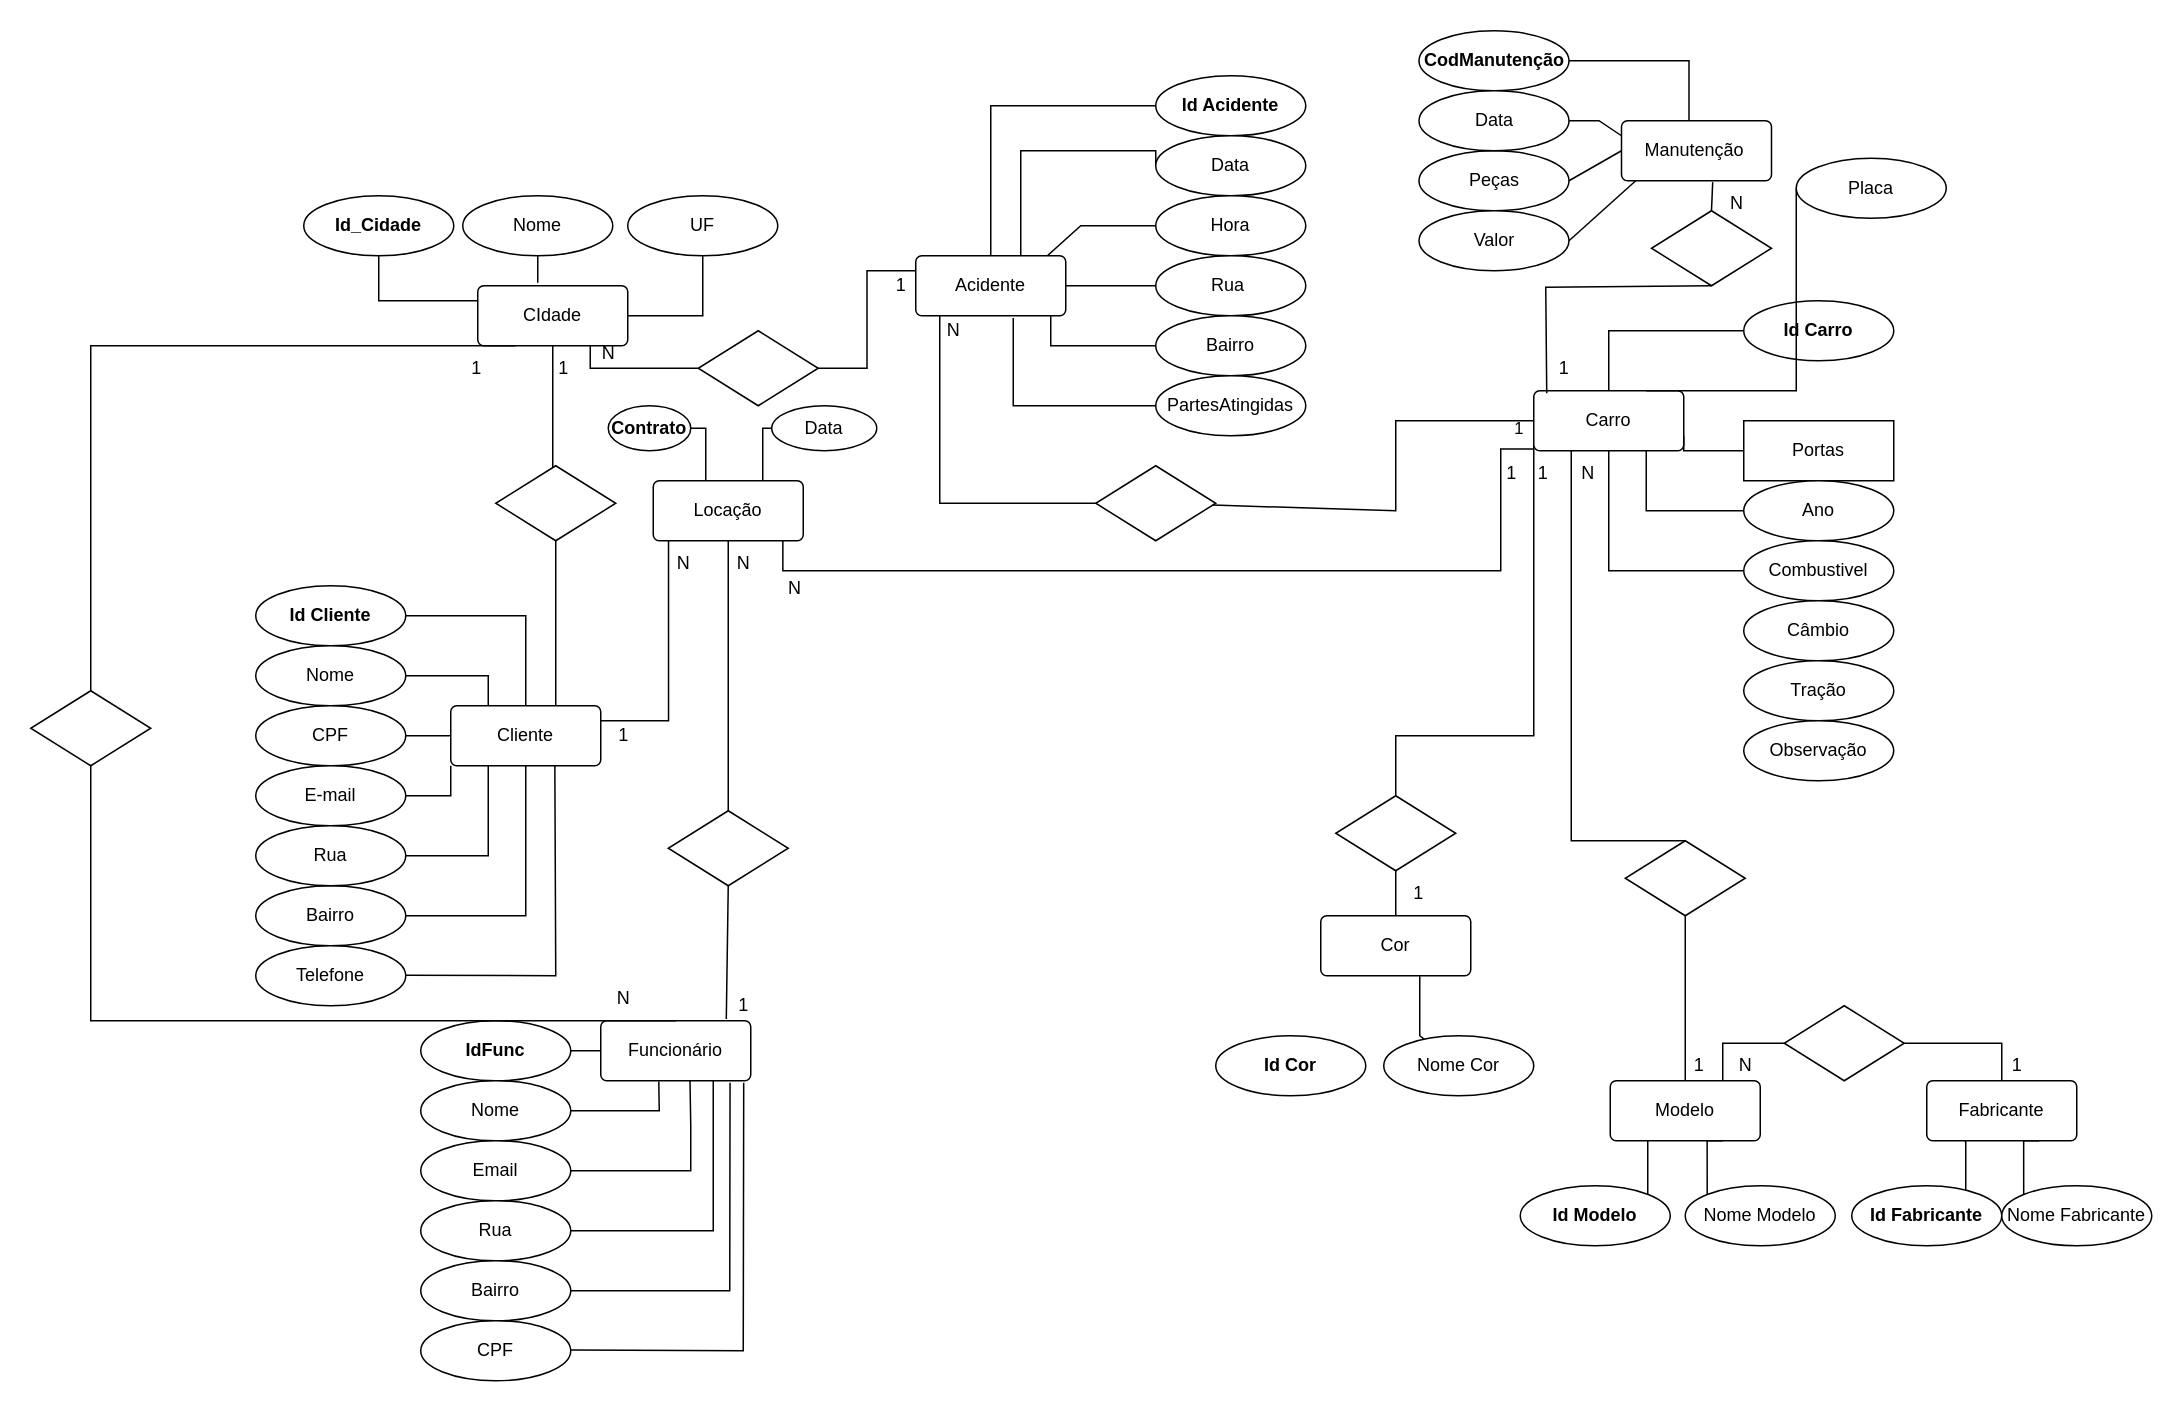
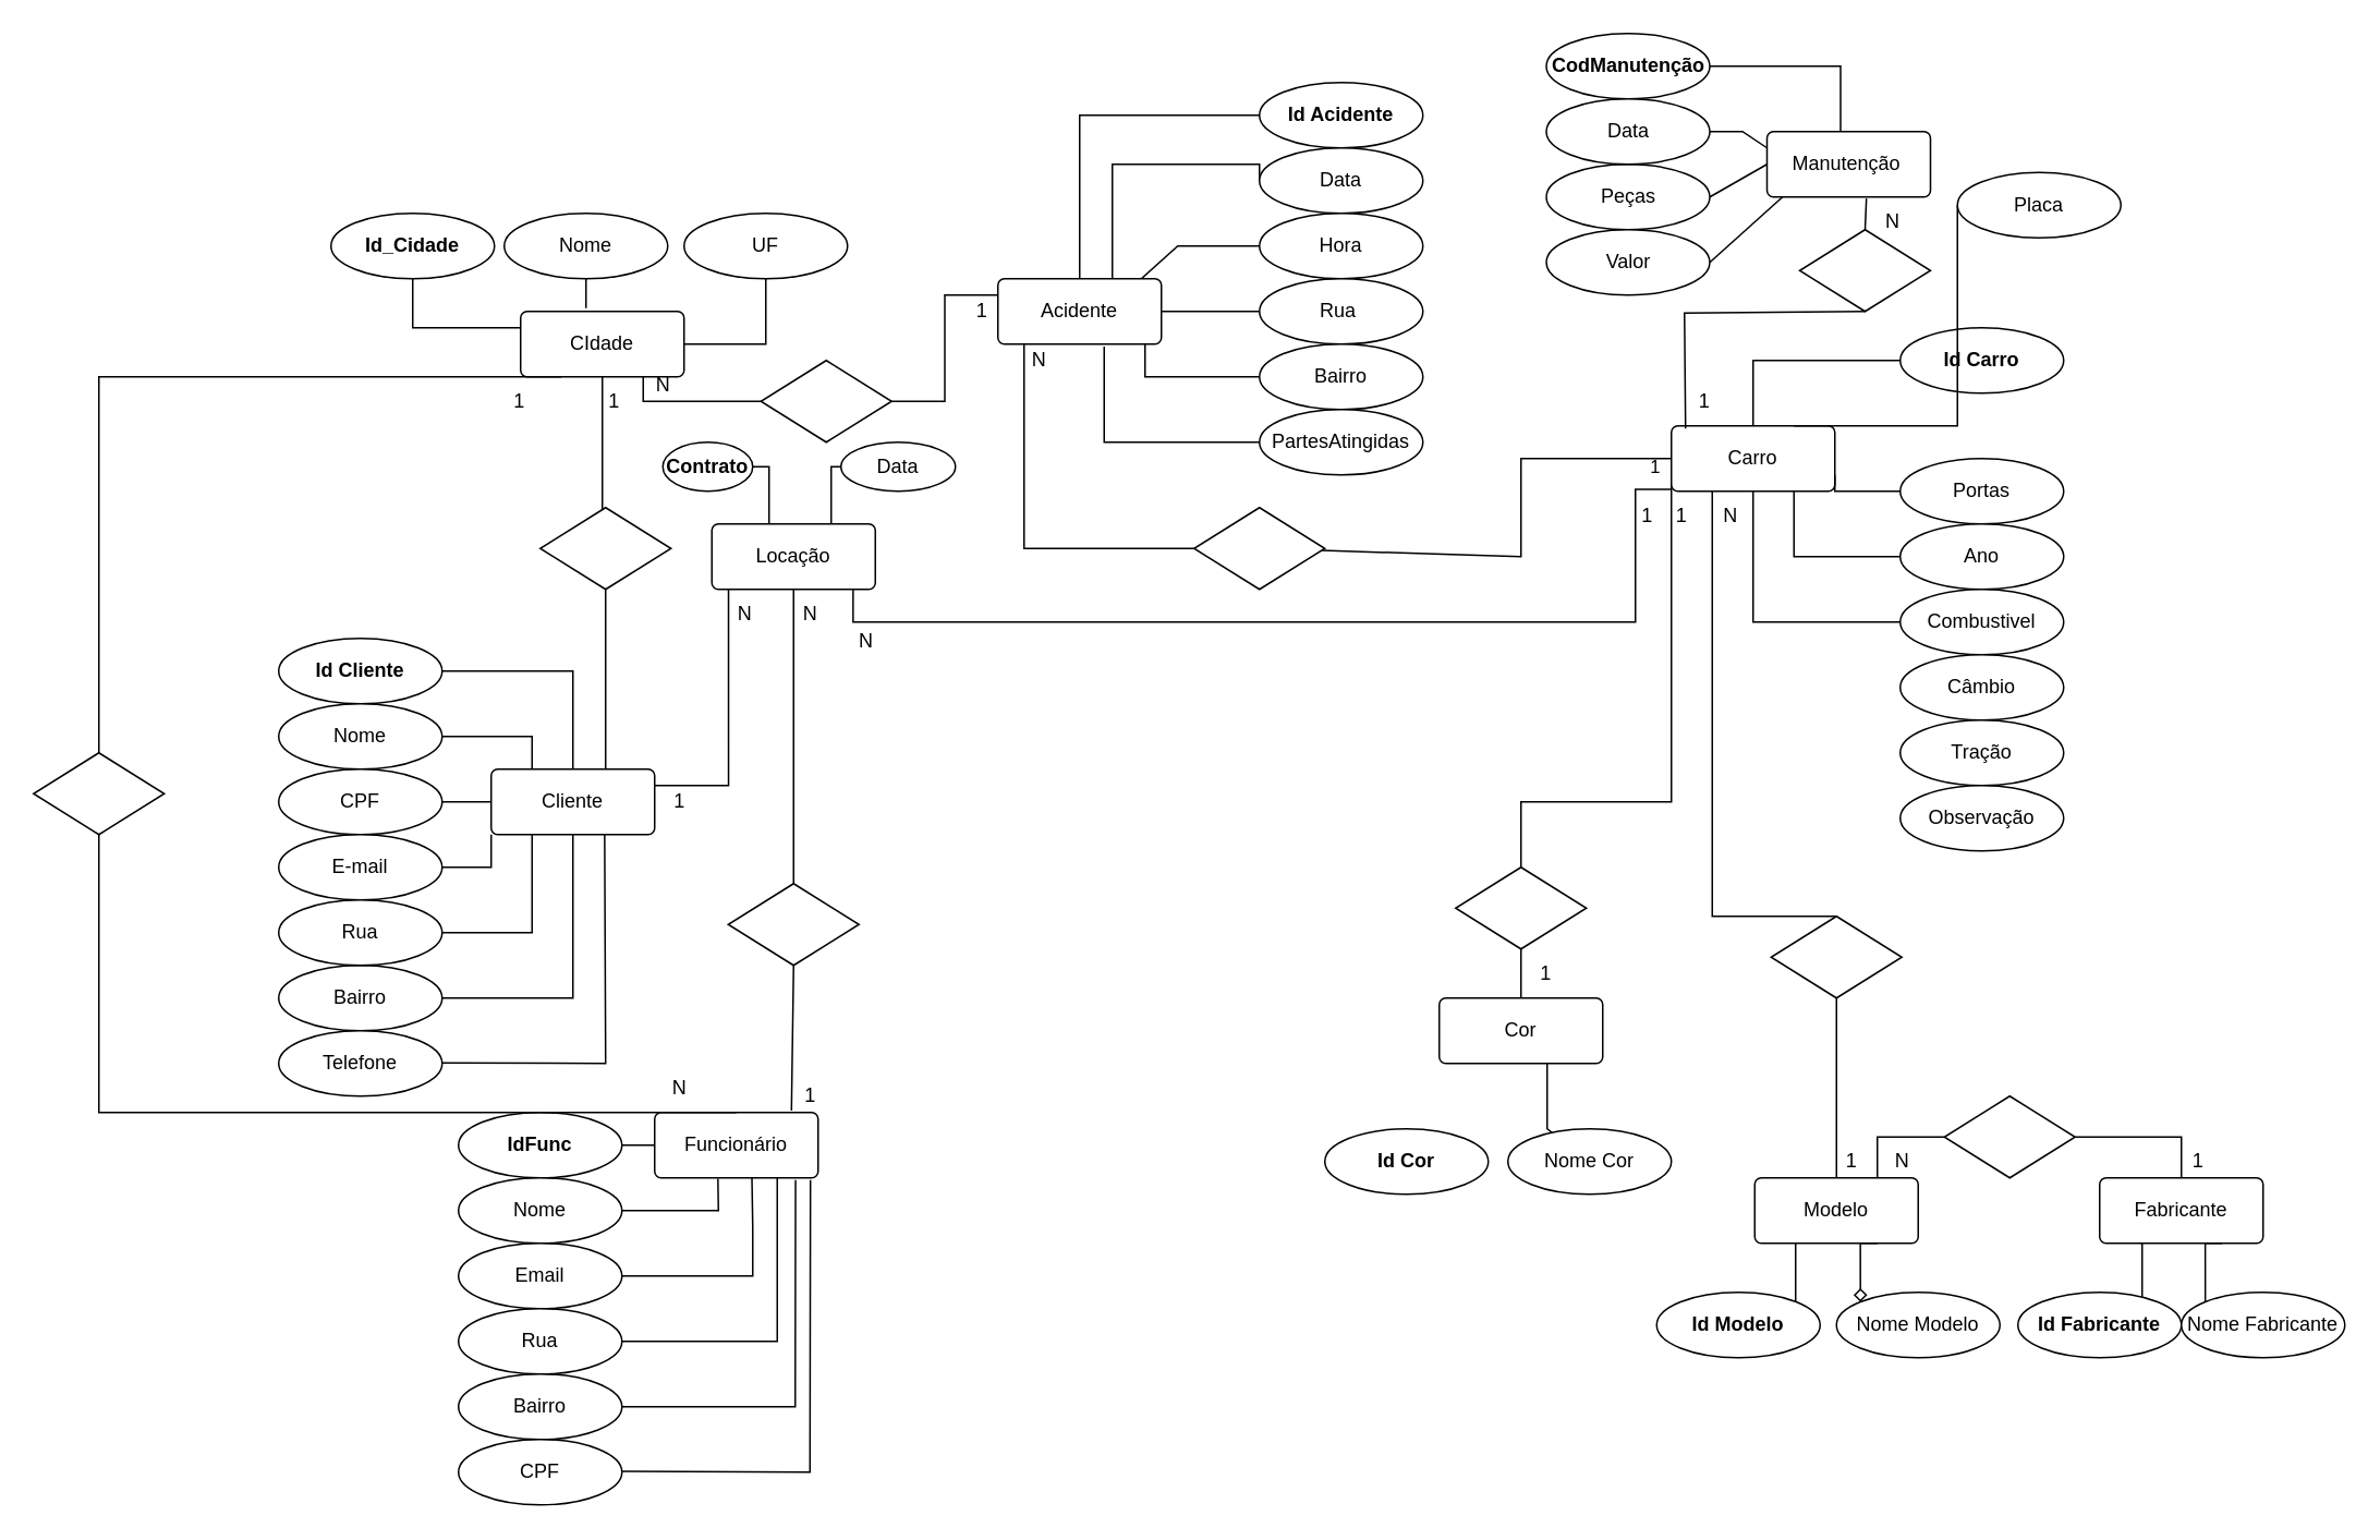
- <mxCell id="33" value="Portas" style="whiteSpace=wrap;html=1;align=center;rounded=0;" vertex="1" parent="1"><mxGeometry x="1162" y="280" width="100" height="40" as="geometry" /></mxCell>
+ <mxCell id="33" value="Portas" style="ellipse;whiteSpace=wrap;html=1;align=center;" vertex="1" parent="1"><mxGeometry x="1162" y="280" width="100" height="40" as="geometry" /></mxCell>
- <mxCell id="45" style="edgeStyle=orthogonalEdgeStyle;rounded=0;orthogonalLoop=1;jettySize=auto;html=1;exitX=0.75;exitY=1;exitDx=0;exitDy=0;entryX=0;entryY=0;entryDx=0;entryDy=0;endArrow=none;endFill=0;" edge="1" parent="1" source="48" target="50"><mxGeometry relative="1" as="geometry" /></mxCell>
+ <mxCell id="45" style="edgeStyle=orthogonalEdgeStyle;rounded=0;orthogonalLoop=1;jettySize=auto;html=1;exitX=0.75;exitY=1;exitDx=0;exitDy=0;entryX=0;entryY=0;entryDx=0;entryDy=0;endArrow=diamond;endFill=0;" edge="1" parent="1" source="48" target="50"><mxGeometry relative="1" as="geometry" /></mxCell>
